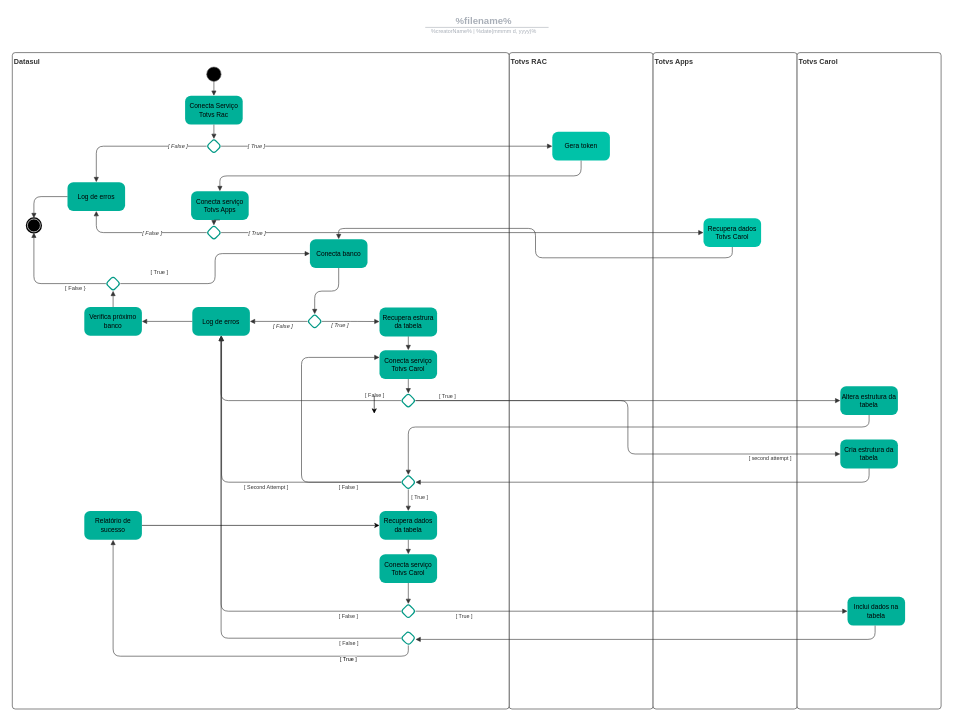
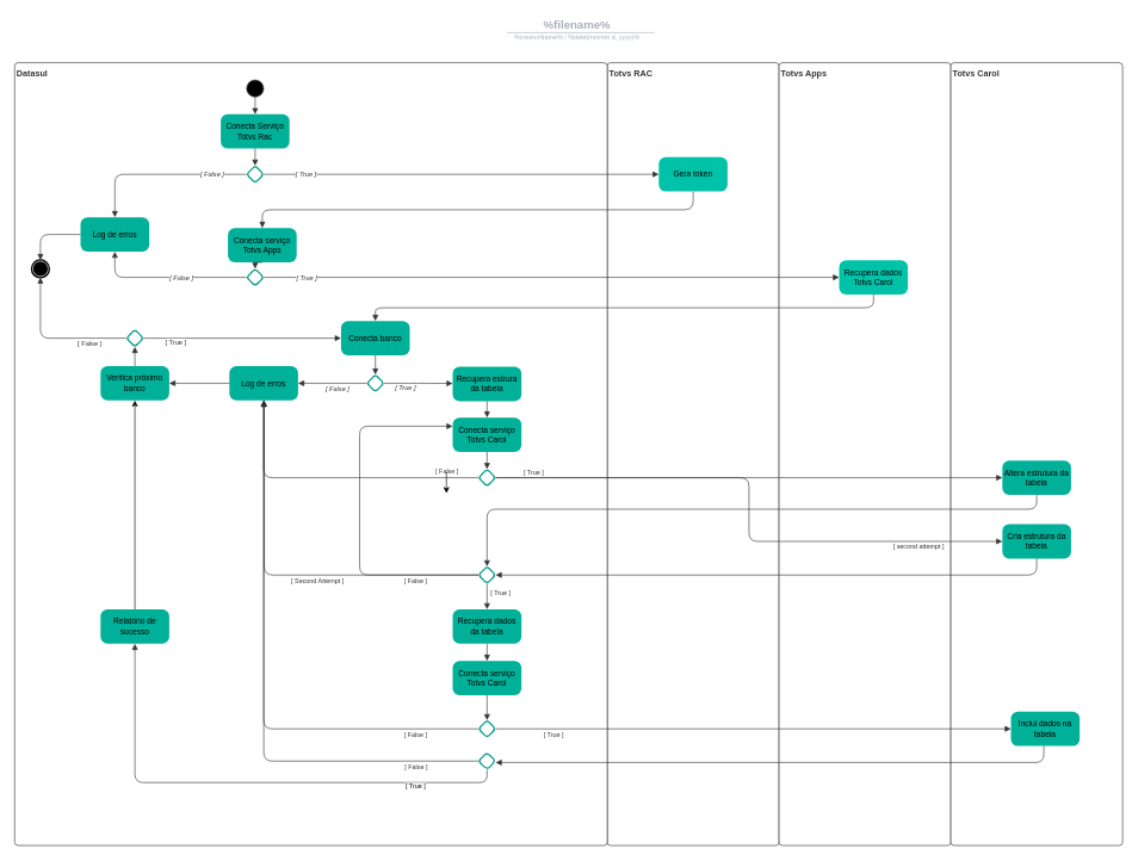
- <mxCell id="28" value="Conecta banco" style="html=1;whiteSpace=wrap;rounded=1;arcSize=20;fontSize=11;spacing=2;strokeOpacity=0;fillOpacity=100;fillColor=#00b098;" vertex="1" zOrder="2601.25" parent="1"><mxGeometry x="516" y="398" width="96" height="48" as="geometry" /></mxCell>
+ <mxCell id="28" value="Conecta banco" style="html=1;whiteSpace=wrap;rounded=1;arcSize=20;fontSize=11;spacing=2;strokeOpacity=0;fillOpacity=100;fillColor=#00b098;" vertex="1" zOrder="2601.25" parent="1"><mxGeometry x="476" y="448" width="96" height="48" as="geometry" /></mxCell>
- <mxCell id="88" style="edgeStyle=orthogonalEdgeStyle;rounded=0;orthogonalLoop=1;jettySize=auto;html=1;fontSize=9;" edge="1" parent="1" source="89" target="70"><mxGeometry relative="1" as="geometry" /></mxCell>
+ <mxCell id="88" style="edgeStyle=orthogonalEdgeStyle;rounded=0;orthogonalLoop=1;jettySize=auto;html=1;entryX=0.5;entryY=1;entryDx=0;entryDy=0;fontSize=9;" edge="1" parent="1" source="89" target="34"><mxGeometry relative="1" as="geometry" /></mxCell>
